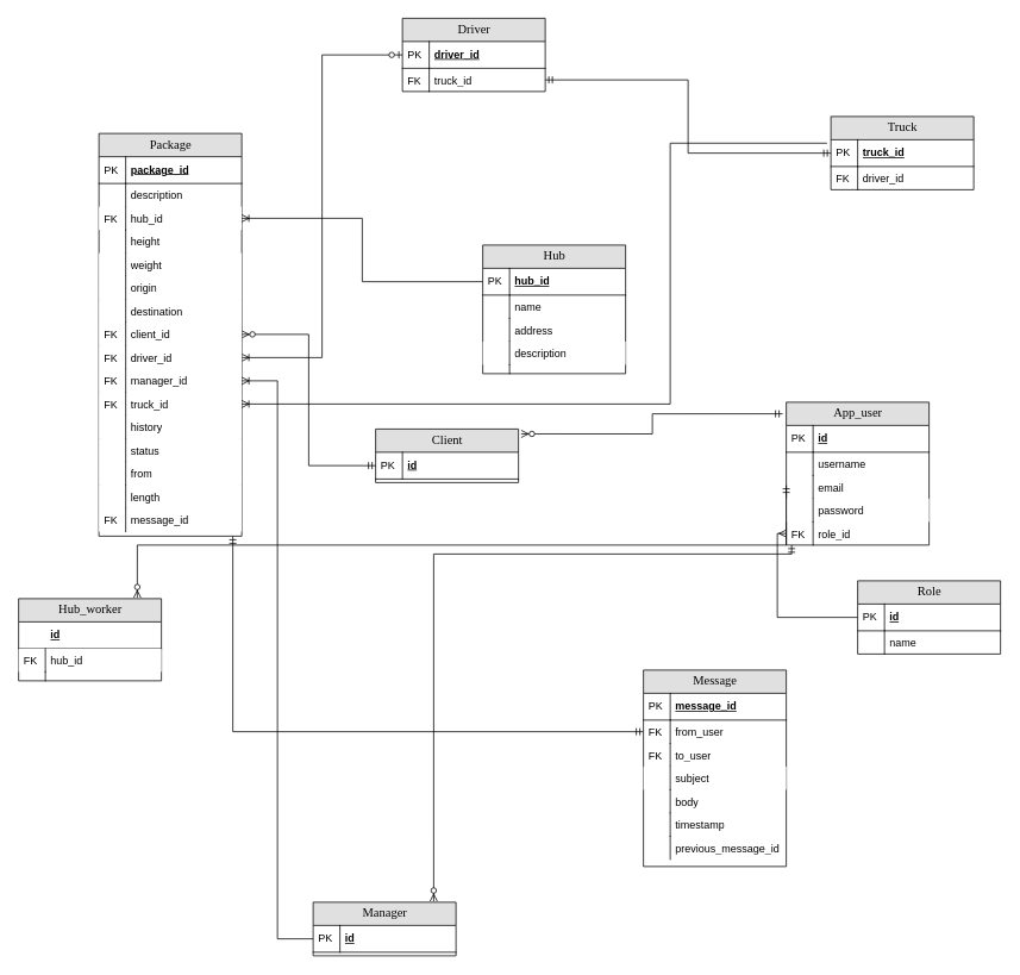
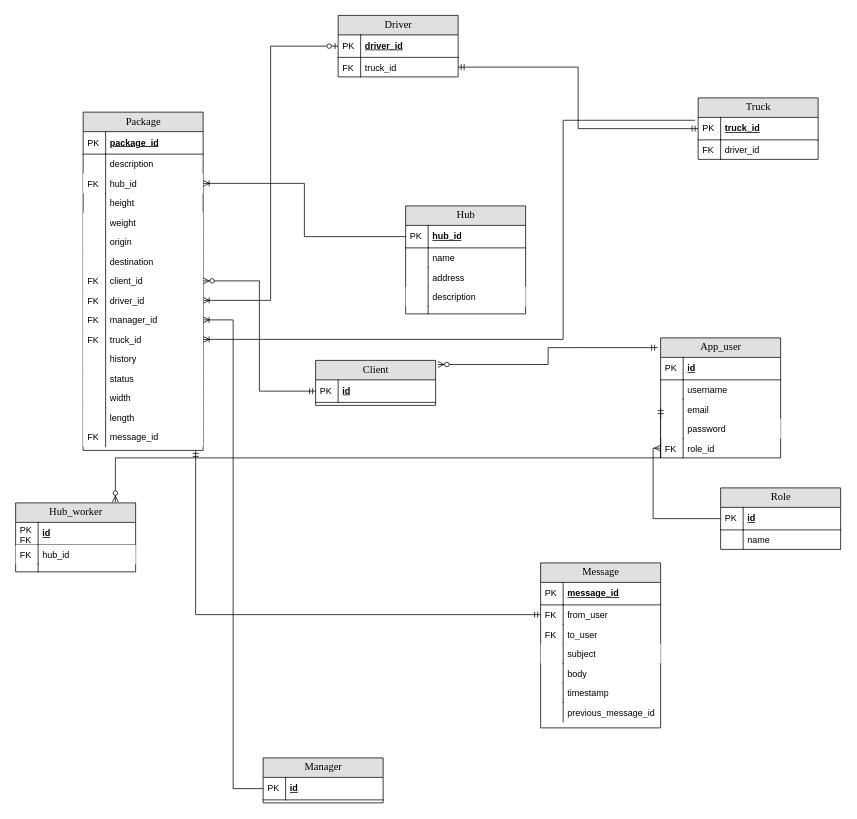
- <mxCell id="45" value="from" style="shape=partialRectangle;top=0;left=0;right=0;bottom=0;html=1;align=left;verticalAlign=top;fillColor=default;spacingLeft=34;spacingRight=4;whiteSpace=wrap;overflow=hidden;rotatable=0;points=[[0,0.5],[1,0.5]];portConstraint=eastwest;dropTarget=0;" vertex="1" parent="18"><mxGeometry y="368" width="160" height="26" as="geometry" /></mxCell>
+ <mxCell id="45" value="width" style="shape=partialRectangle;top=0;left=0;right=0;bottom=0;html=1;align=left;verticalAlign=top;fillColor=default;spacingLeft=34;spacingRight=4;whiteSpace=wrap;overflow=hidden;rotatable=0;points=[[0,0.5],[1,0.5]];portConstraint=eastwest;dropTarget=0;" vertex="1" parent="18"><mxGeometry y="368" width="160" height="26" as="geometry" /></mxCell>
- <mxCell id="109" value="" style="edgeStyle=orthogonalEdgeStyle;fontSize=12;html=1;endArrow=ERzeroToMany;startArrow=ERmandOne;rounded=0;entryX=0.844;entryY=-0.018;entryDx=0;entryDy=0;entryPerimeter=0;" edge="1" parent="1" source="91" target="72"><mxGeometry width="100" height="100" relative="1" as="geometry"><mxPoint x="860" y="550" as="sourcePoint" /><mxPoint x="593.04" y="610" as="targetPoint" /><Array as="points"><mxPoint x="886" y="620" /><mxPoint x="485" y="620" /></Array></mxGeometry></mxCell>
+ <mxCell id="67" value="PK FK" style="shape=partialRectangle;top=0;left=0;bottom=0;html=1;fillColor=none;align=left;verticalAlign=middle;spacingLeft=4;spacingRight=4;whiteSpace=wrap;overflow=hidden;rotatable=0;points=[];portConstraint=eastwest;part=1;" parent="66" connectable="0" vertex="1"><mxGeometry width="30" height="30" as="geometry" /></mxCell>
